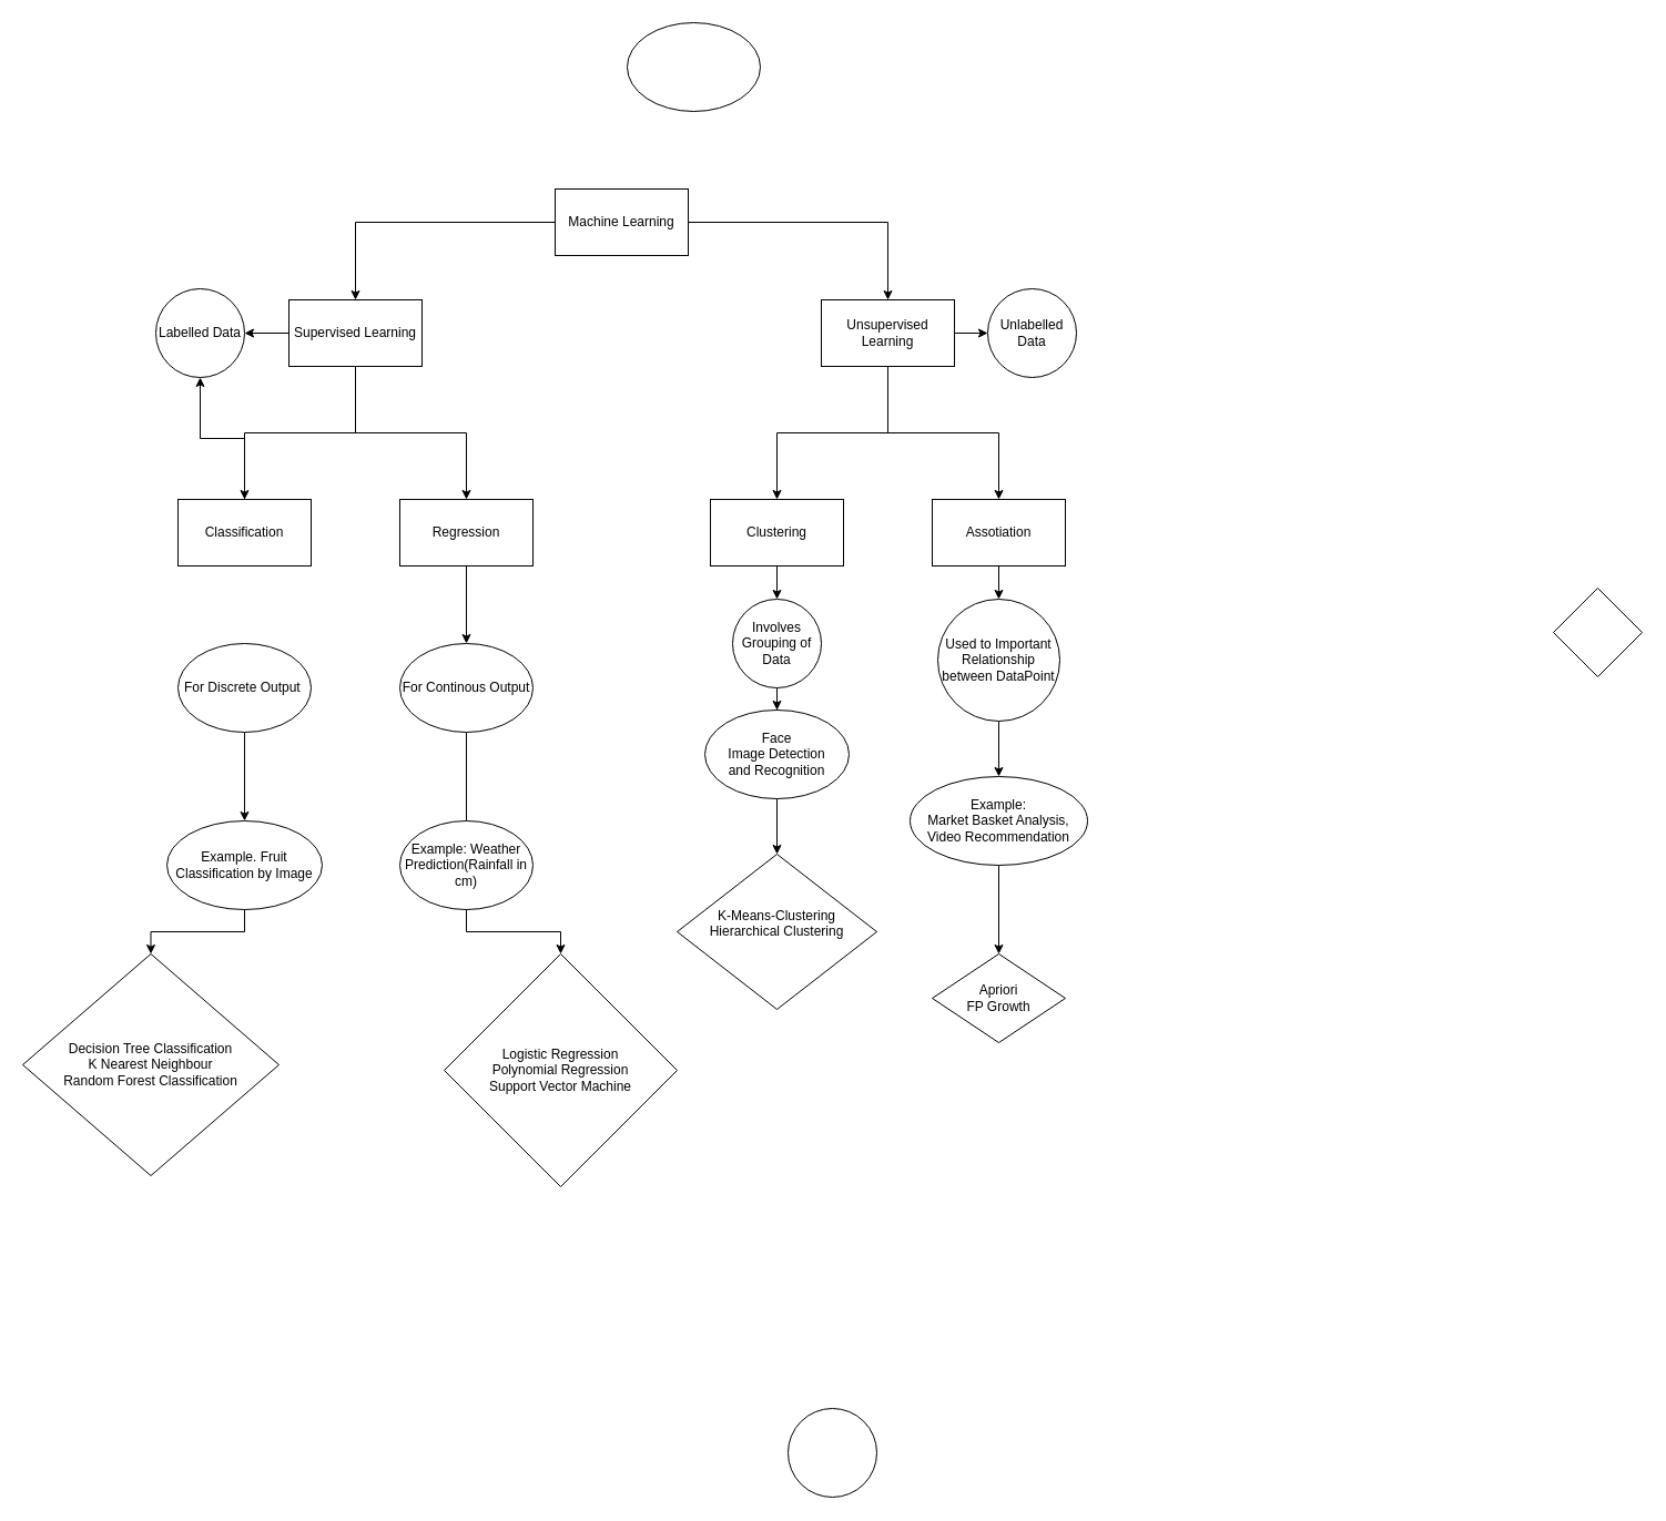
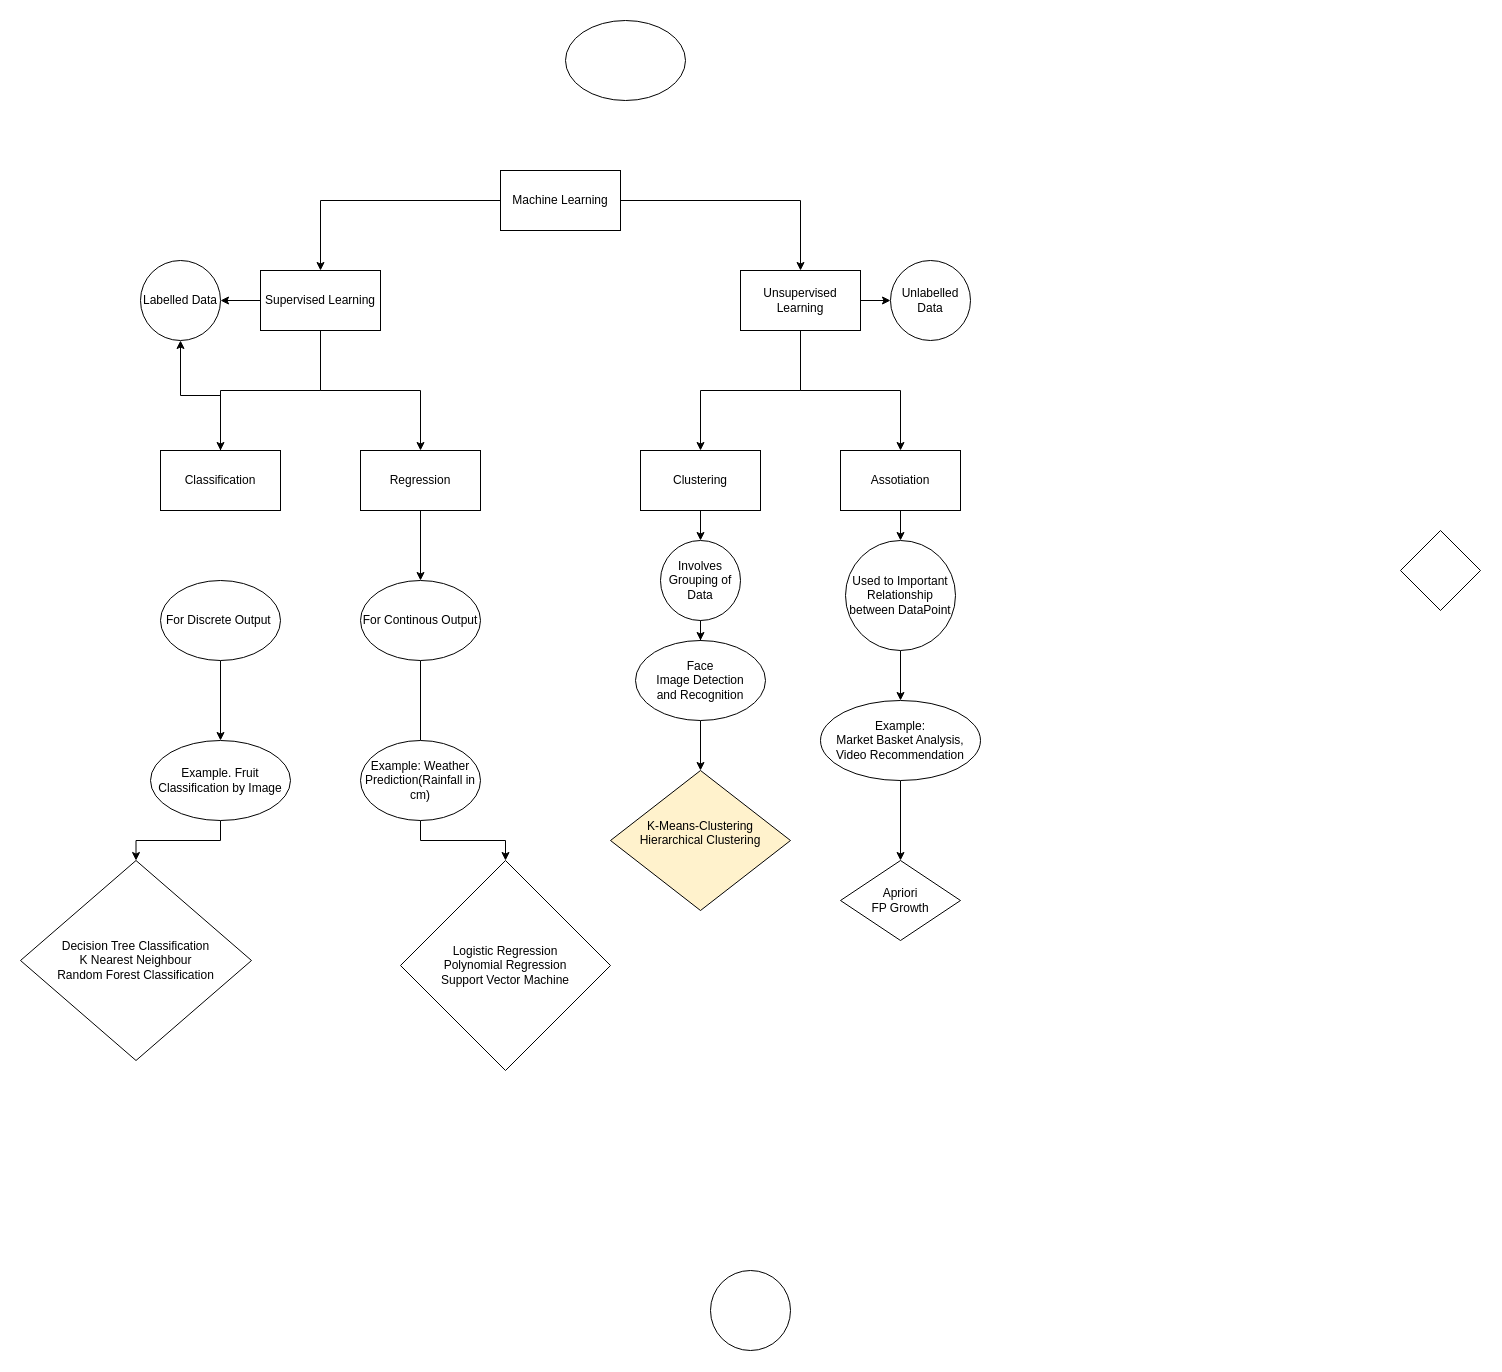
- <mxCell id="41" value="K-Means-Clustering&lt;div&gt;Hierarchical Clustering&lt;/div&gt;&lt;div&gt;&lt;br&gt;&lt;/div&gt;" style="rhombus;whiteSpace=wrap;html=1;rounded=0;" vertex="1" parent="1"><mxGeometry x="610" y="770" width="180" height="140" as="geometry" /></mxCell>
+ <mxCell id="41" value="K-Means-Clustering&lt;div&gt;Hierarchical Clustering&lt;/div&gt;&lt;div&gt;&lt;br&gt;&lt;/div&gt;" style="rhombus;whiteSpace=wrap;html=1;rounded=0;fillColor=#fff2cc;" vertex="1" parent="1"><mxGeometry x="610" y="770" width="180" height="140" as="geometry" /></mxCell>
